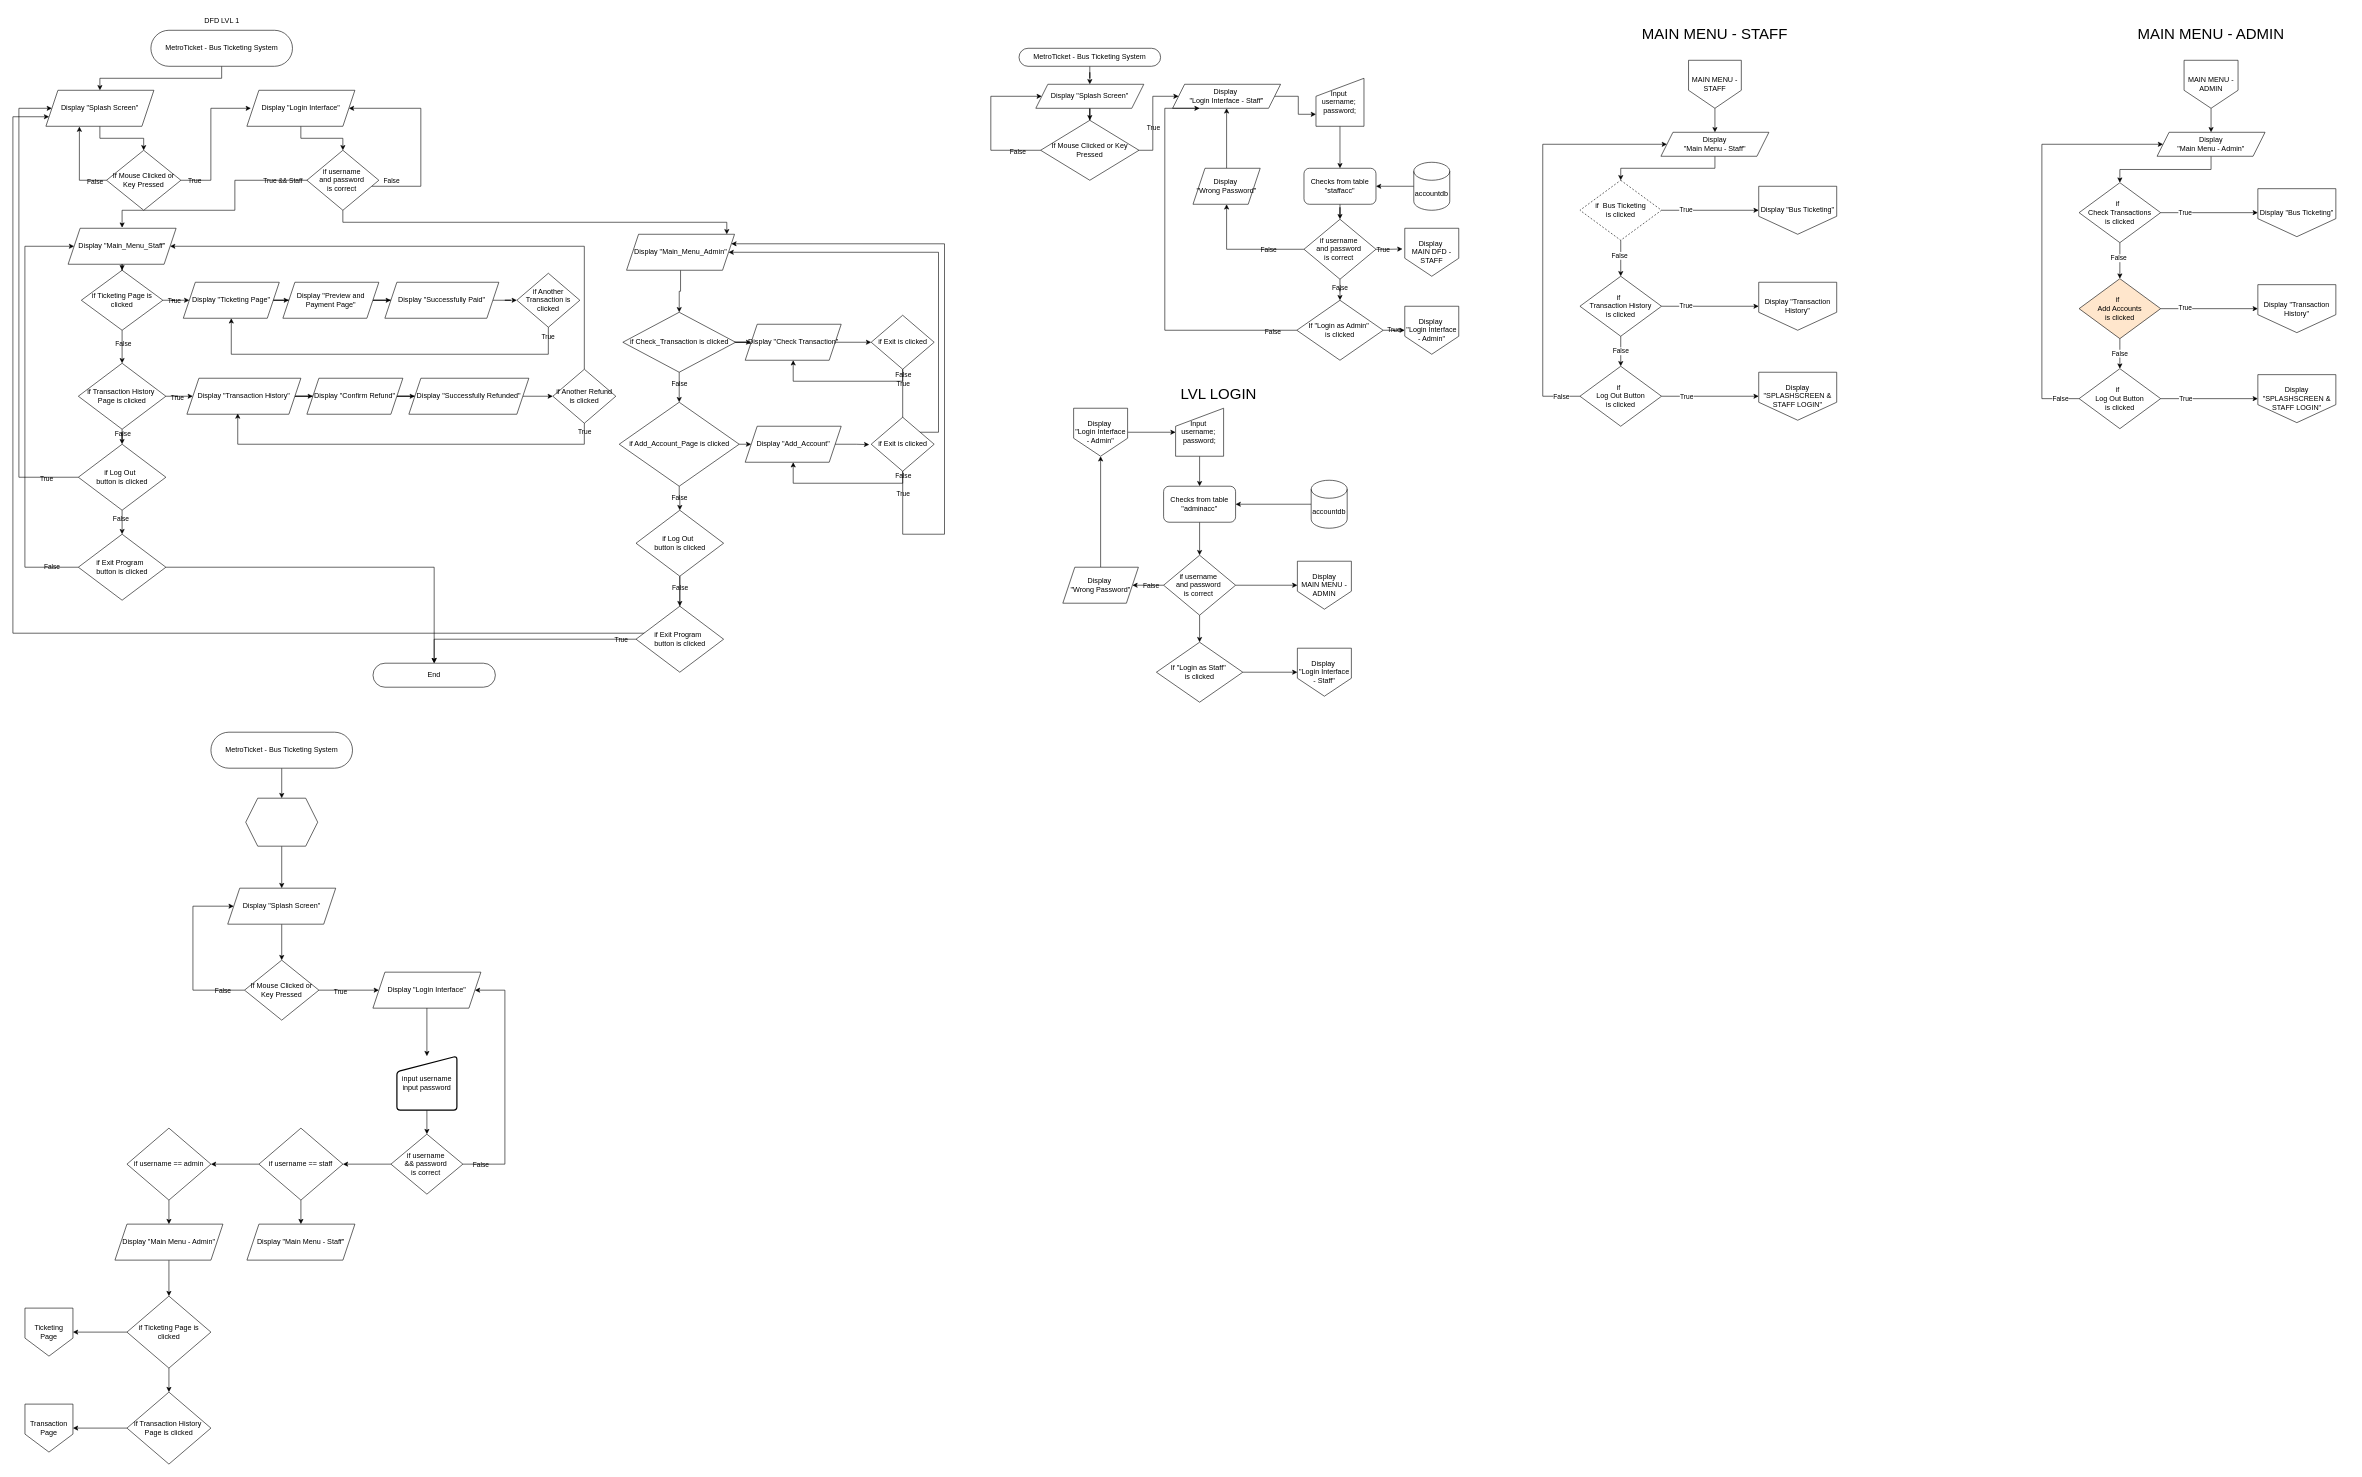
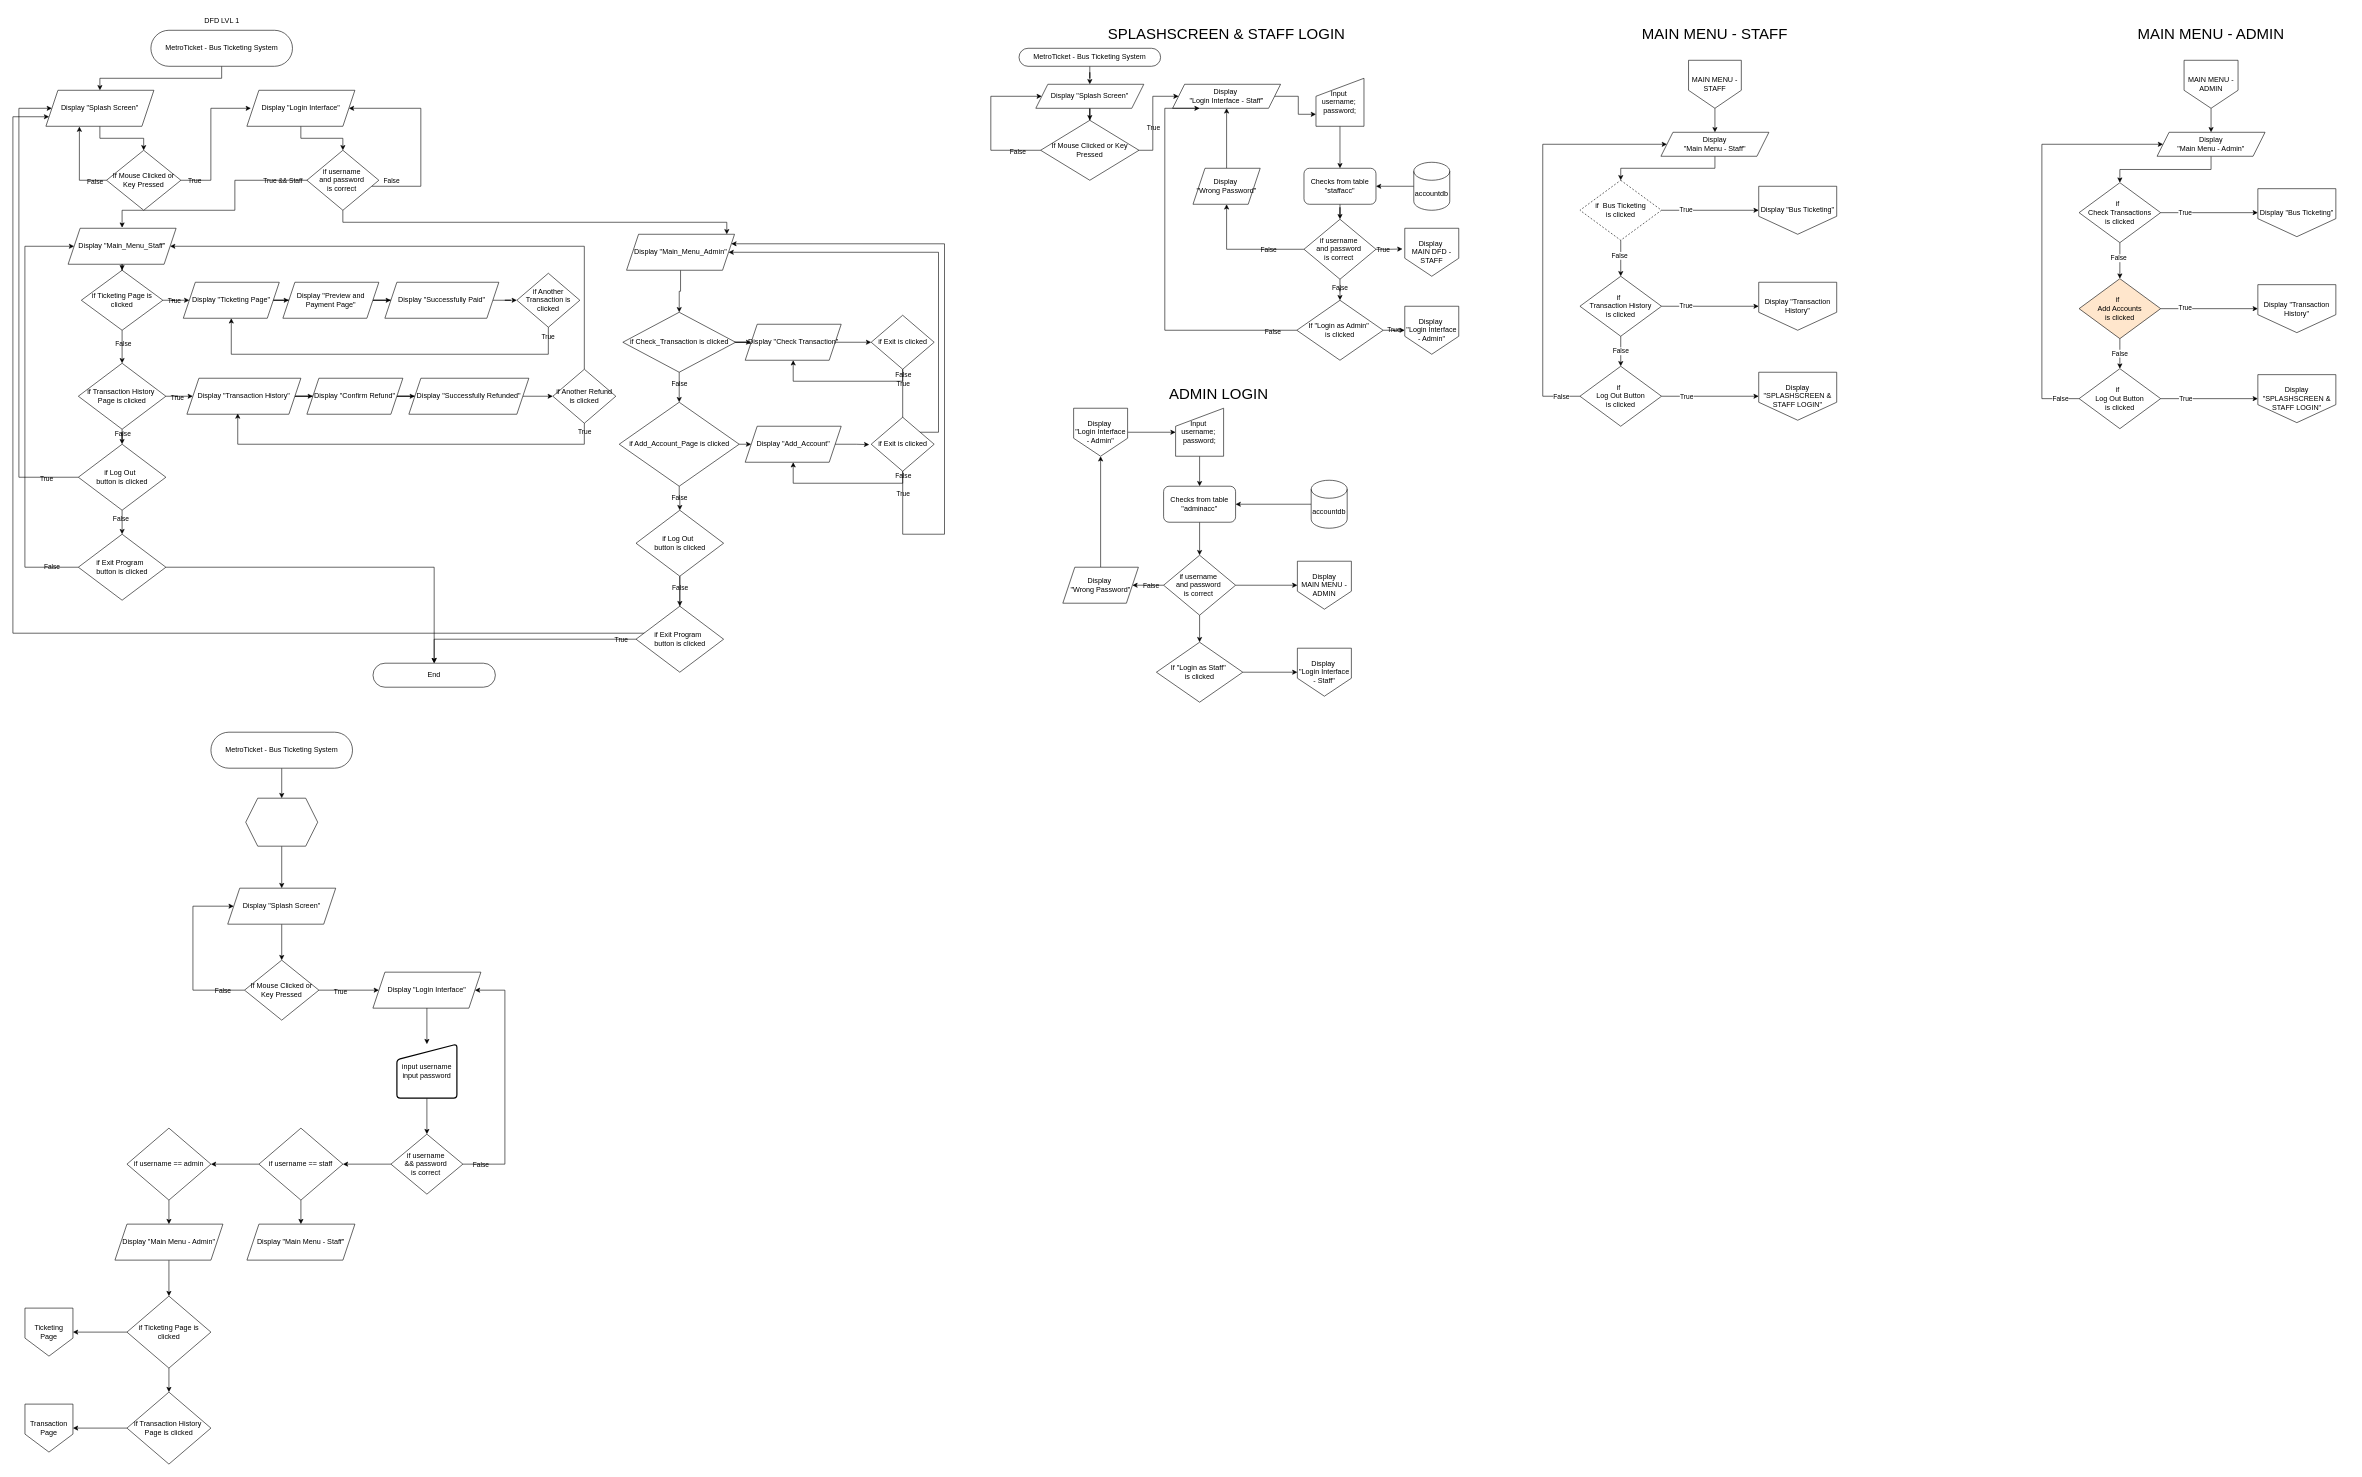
+ <mxCell id="160" value="&lt;font style=&quot;font-size: 25px;&quot;&gt;SPLASHSCREEN &amp;amp; STAFF LOGIN&lt;/font&gt;" style="text;html=1;align=center;verticalAlign=middle;whiteSpace=wrap;rounded=0;labelBackgroundColor=none;" vertex="1" parent="1"><mxGeometry x="1814" y="40" width="460" height="30" as="geometry" /></mxCell>
- <mxCell id="194" value="&lt;span style=&quot;font-size: 25px;&quot;&gt;LVL LOGIN&lt;/span&gt;" style="text;html=1;align=center;verticalAlign=middle;whiteSpace=wrap;rounded=0;labelBackgroundColor=none;" vertex="1" parent="1"><mxGeometry x="1801" y="640" width="460" height="30" as="geometry" /></mxCell>
+ <mxCell id="194" value="&lt;span style=&quot;font-size: 25px;&quot;&gt;ADMIN LOGIN&lt;/span&gt;" style="text;html=1;align=center;verticalAlign=middle;whiteSpace=wrap;rounded=0;labelBackgroundColor=none;" vertex="1" parent="1"><mxGeometry x="1801" y="640" width="460" height="30" as="geometry" /></mxCell>
- <mxCell id="80" value="input username&lt;div&gt;input password&lt;/div&gt;" style="html=1;strokeWidth=2;shape=manualInput;whiteSpace=wrap;rounded=1;size=26;arcSize=11;labelBackgroundColor=none;" parent="1" vertex="1"><mxGeometry x="661" y="1760" width="100" height="90" as="geometry" /></mxCell>
+ <mxCell id="80" value="input username&lt;div&gt;input password&lt;/div&gt;" style="html=1;strokeWidth=2;shape=manualInput;whiteSpace=wrap;rounded=1;size=26;arcSize=11;labelBackgroundColor=none;" parent="1" vertex="1"><mxGeometry x="661" y="1740" width="100" height="90" as="geometry" /></mxCell>
